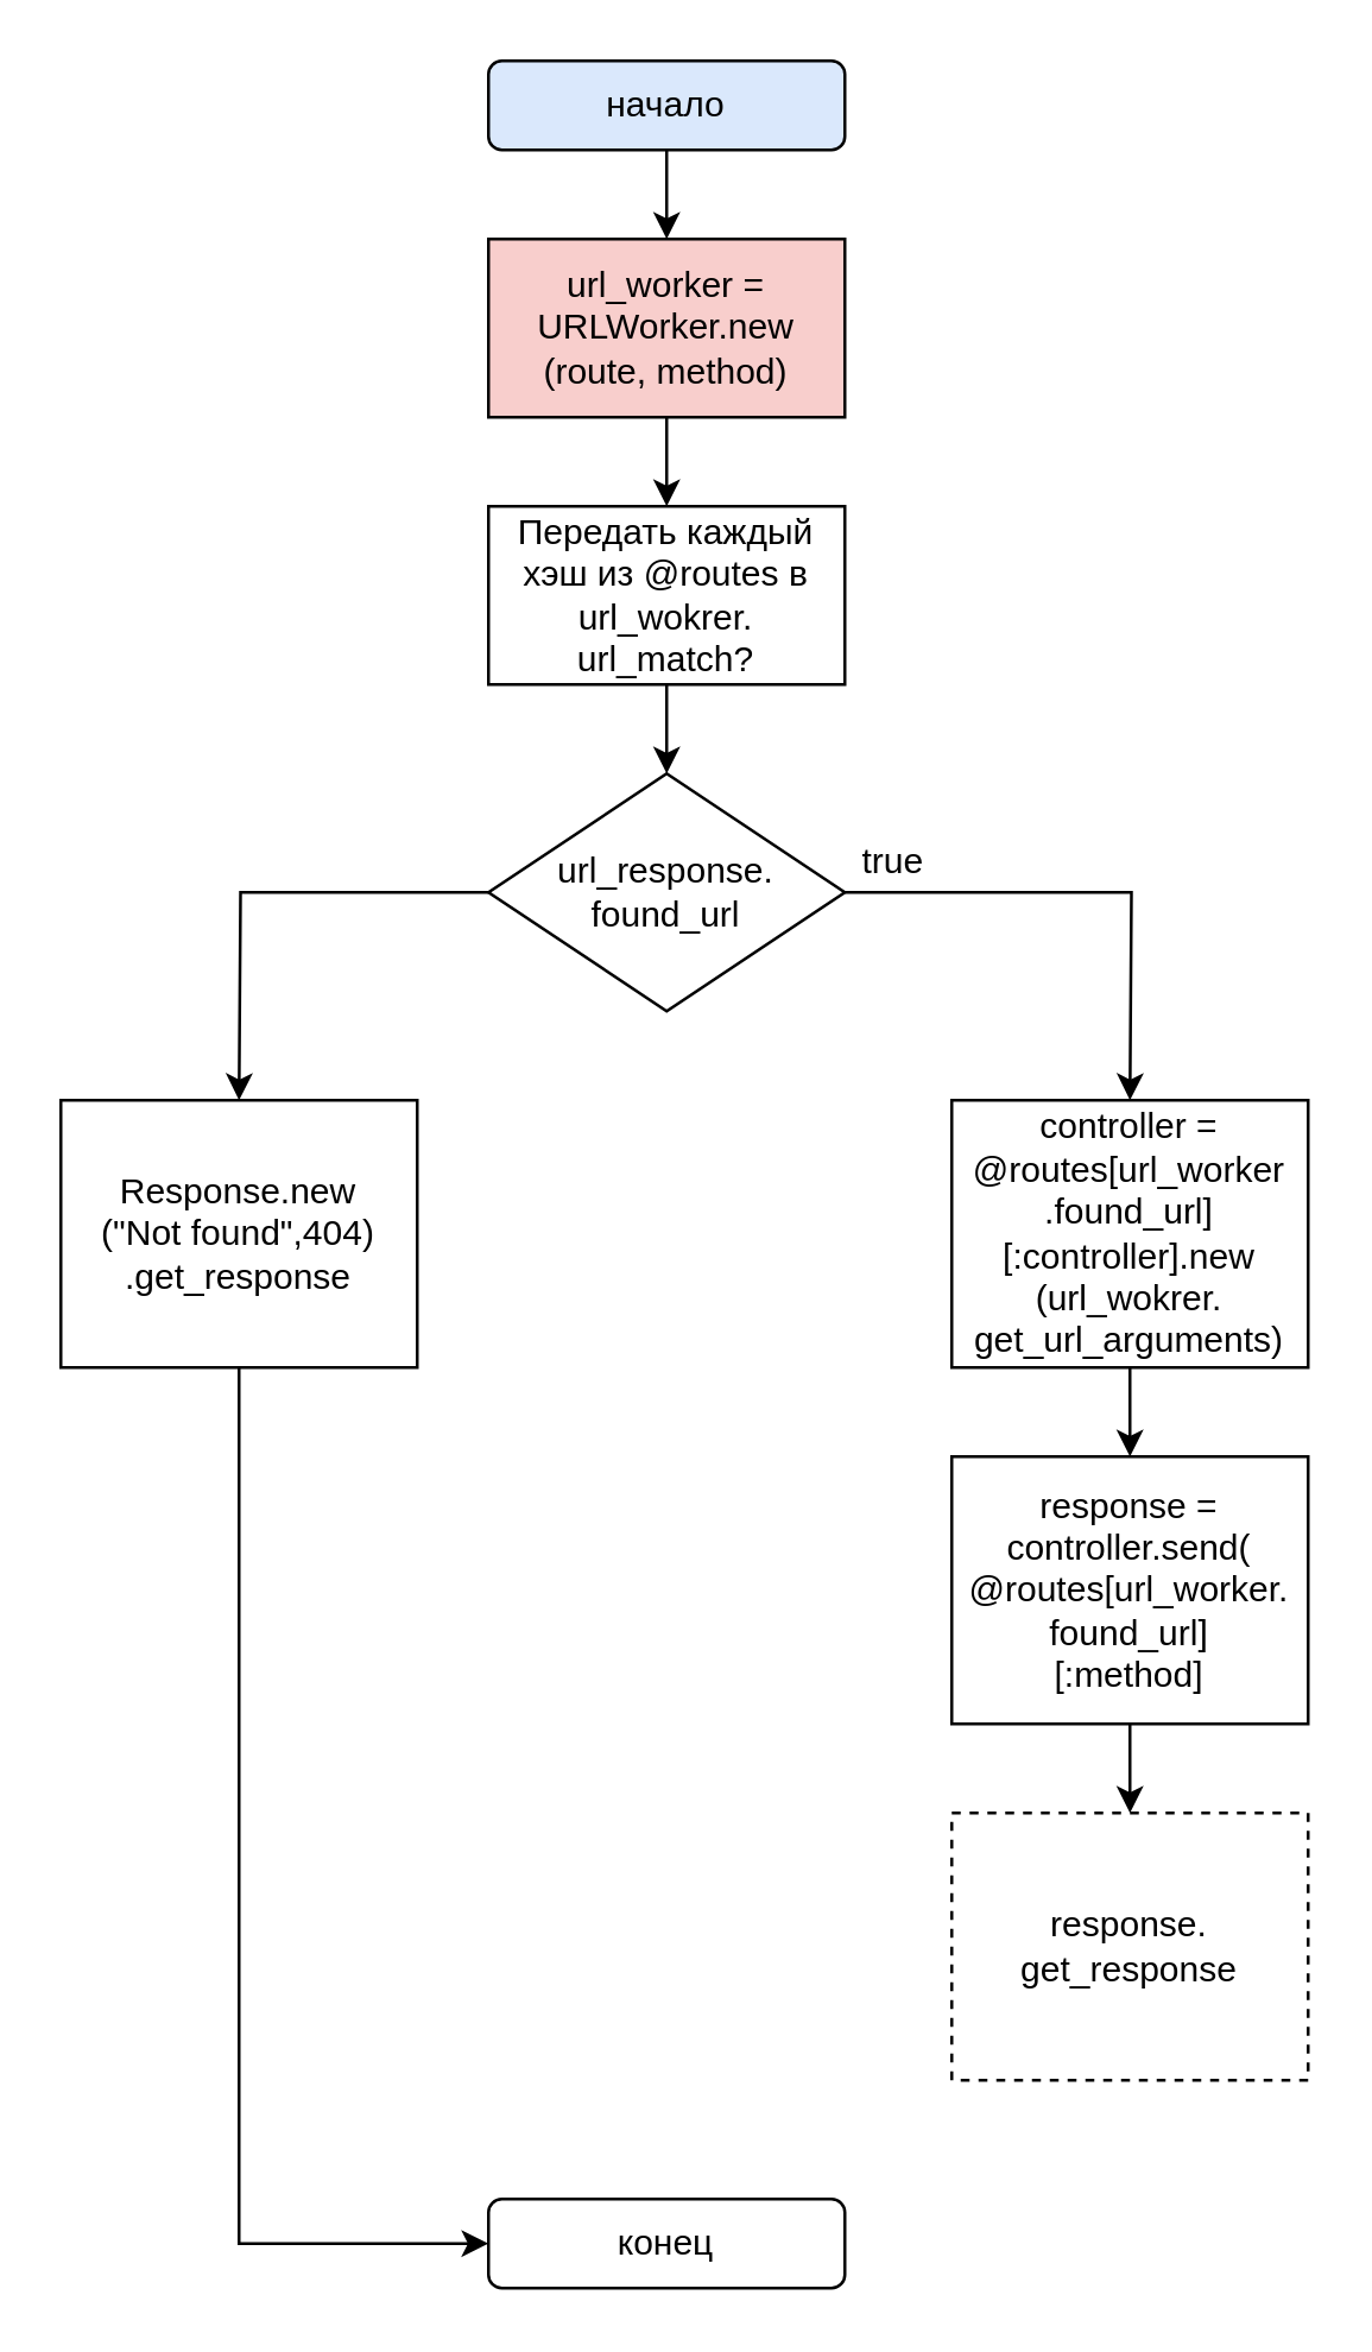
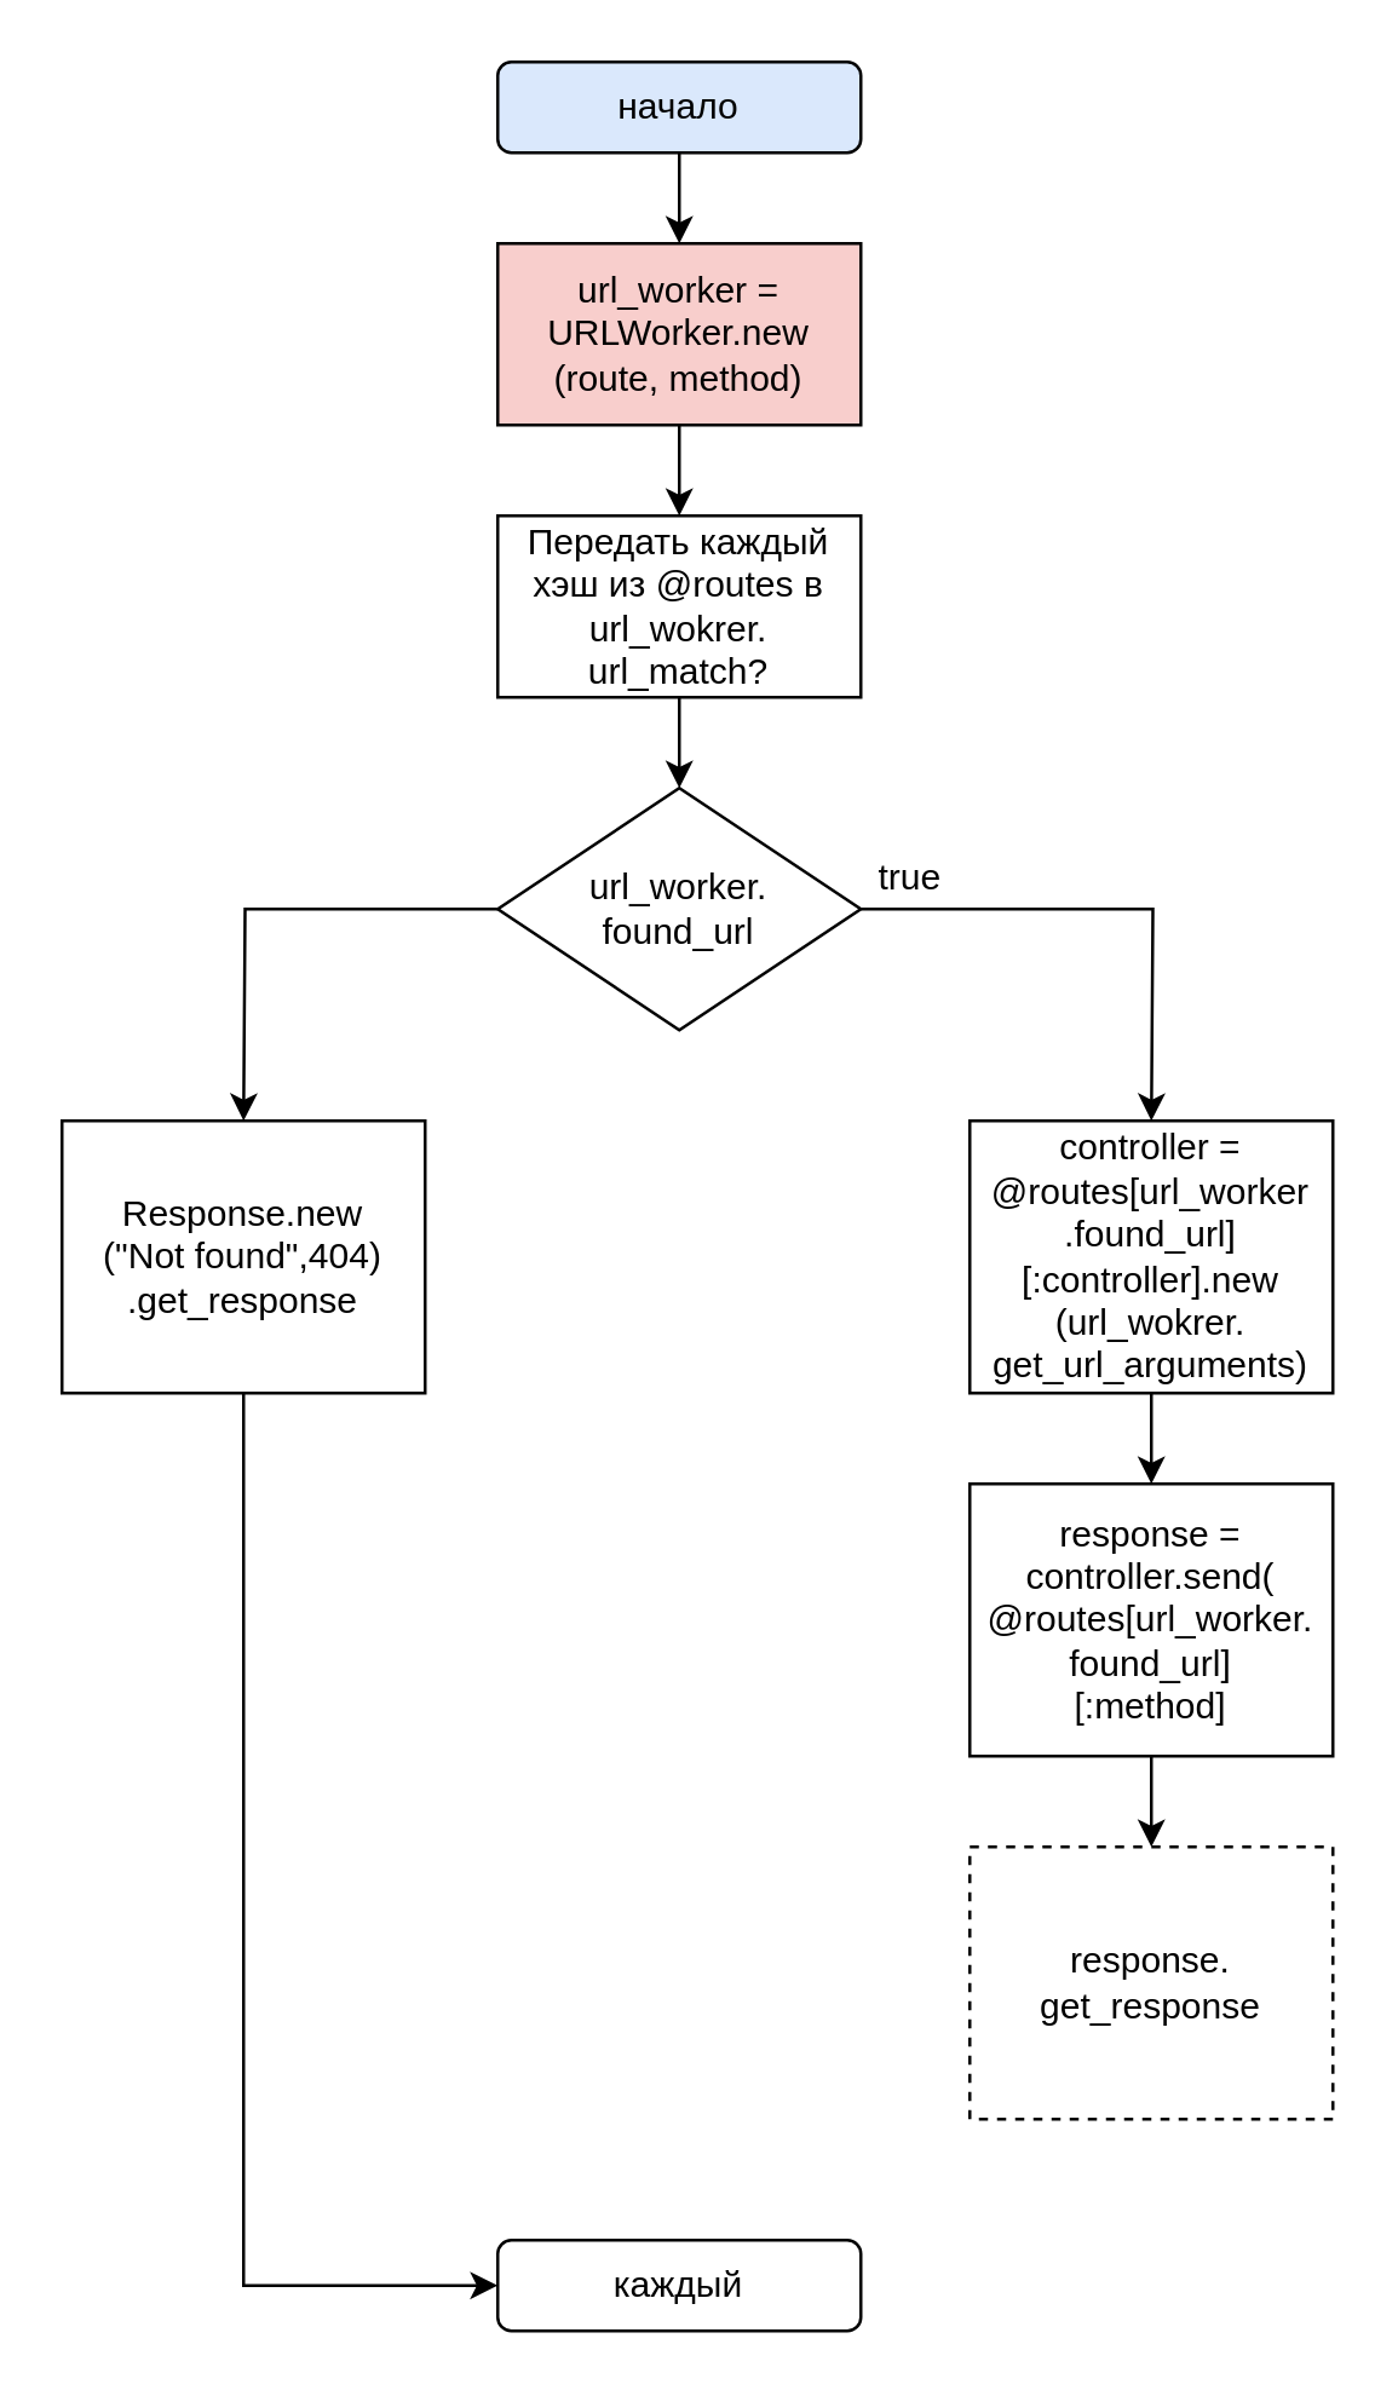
- <mxCell id="10" value="&lt;div&gt;url_response.&lt;/div&gt;&lt;div&gt;found_url&lt;br&gt;&lt;/div&gt;" style="rhombus;whiteSpace=wrap;html=1;" vertex="1" parent="1"><mxGeometry x="164" y="260" width="120" height="80" as="geometry" /></mxCell>
+ <mxCell id="10" value="&lt;div&gt;url_worker.&lt;/div&gt;&lt;div&gt;found_url&lt;br&gt;&lt;/div&gt;" style="rhombus;whiteSpace=wrap;html=1;" vertex="1" parent="1"><mxGeometry x="164" y="260" width="120" height="80" as="geometry" /></mxCell>
- <mxCell id="19" value="конец" style="rounded=1;whiteSpace=wrap;html=1;" vertex="1" parent="1"><mxGeometry x="164" y="740" width="120" height="30" as="geometry" /></mxCell>
+ <mxCell id="19" value="каждый" style="rounded=1;whiteSpace=wrap;html=1;" vertex="1" parent="1"><mxGeometry x="164" y="740" width="120" height="30" as="geometry" /></mxCell>
